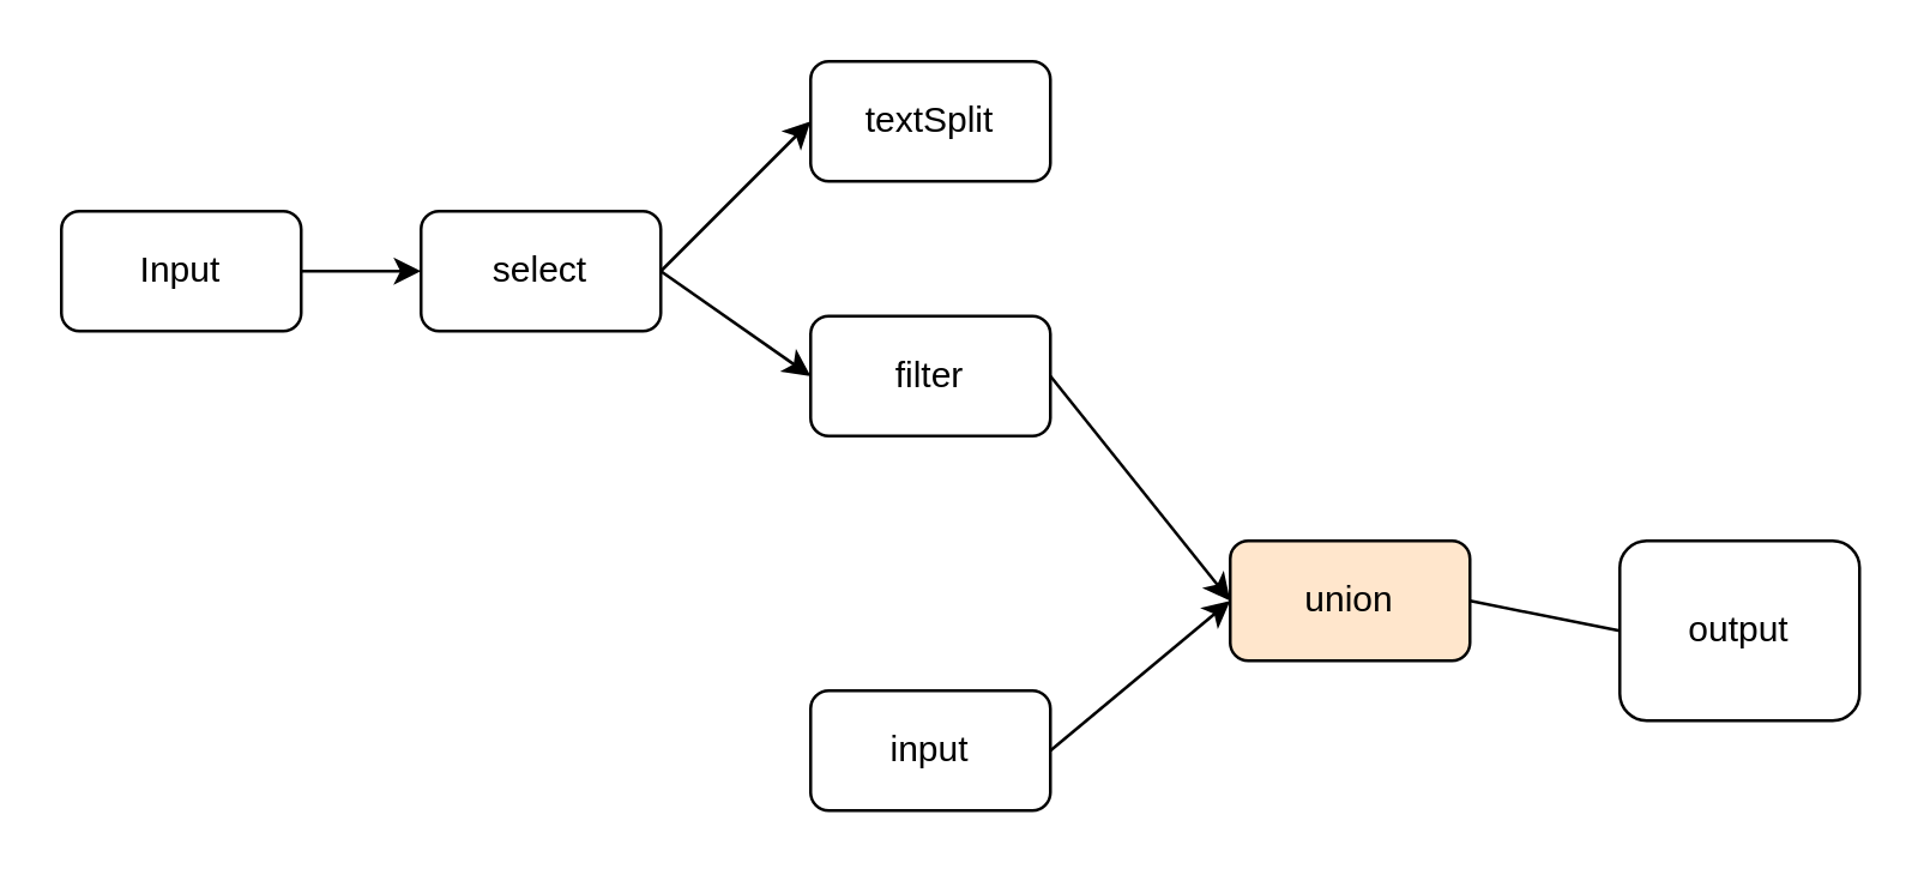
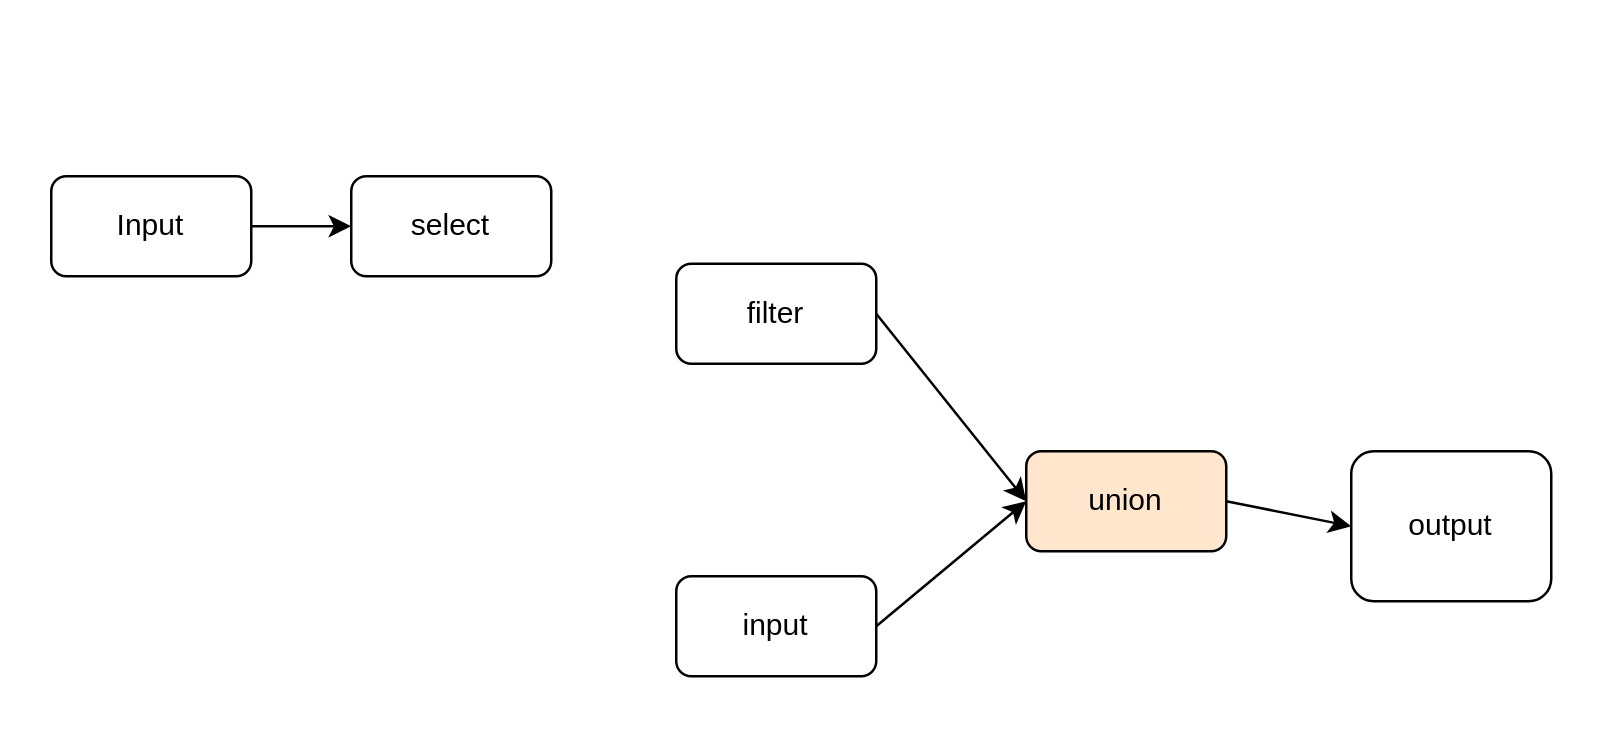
- <mxCell id="7" value="textSplit" style="rounded=1;whiteSpace=wrap;html=1;" vertex="1" parent="1"><mxGeometry x="270" y="20" width="80" height="40" as="geometry" /></mxCell>
- <mxCell id="4" style="rounded=0;orthogonalLoop=1;jettySize=auto;html=1;exitX=1;exitY=0.5;exitDx=0;exitDy=0;entryX=0;entryY=0.5;entryDx=0;entryDy=0;" edge="1" parent="1" source="6" target="7"><mxGeometry relative="1" as="geometry" /></mxCell>
- <mxCell id="5" style="edgeStyle=none;rounded=0;orthogonalLoop=1;jettySize=auto;html=1;exitX=1;exitY=0.5;exitDx=0;exitDy=0;entryX=0;entryY=0.5;entryDx=0;entryDy=0;" edge="1" parent="1" source="6" target="9"><mxGeometry relative="1" as="geometry" /></mxCell>
- <mxCell id="12" style="edgeStyle=none;rounded=0;orthogonalLoop=1;jettySize=auto;html=1;exitX=1;exitY=0.5;exitDx=0;exitDy=0;entryX=0;entryY=0.5;entryDx=0;entryDy=0;endArrow=none;" edge="1" parent="1" source="13" target="14"><mxGeometry relative="1" as="geometry" /></mxCell>
+ <mxCell id="12" style="edgeStyle=none;rounded=0;orthogonalLoop=1;jettySize=auto;html=1;exitX=1;exitY=0.5;exitDx=0;exitDy=0;entryX=0;entryY=0.5;entryDx=0;entryDy=0;" edge="1" parent="1" source="13" target="14"><mxGeometry relative="1" as="geometry" /></mxCell>
